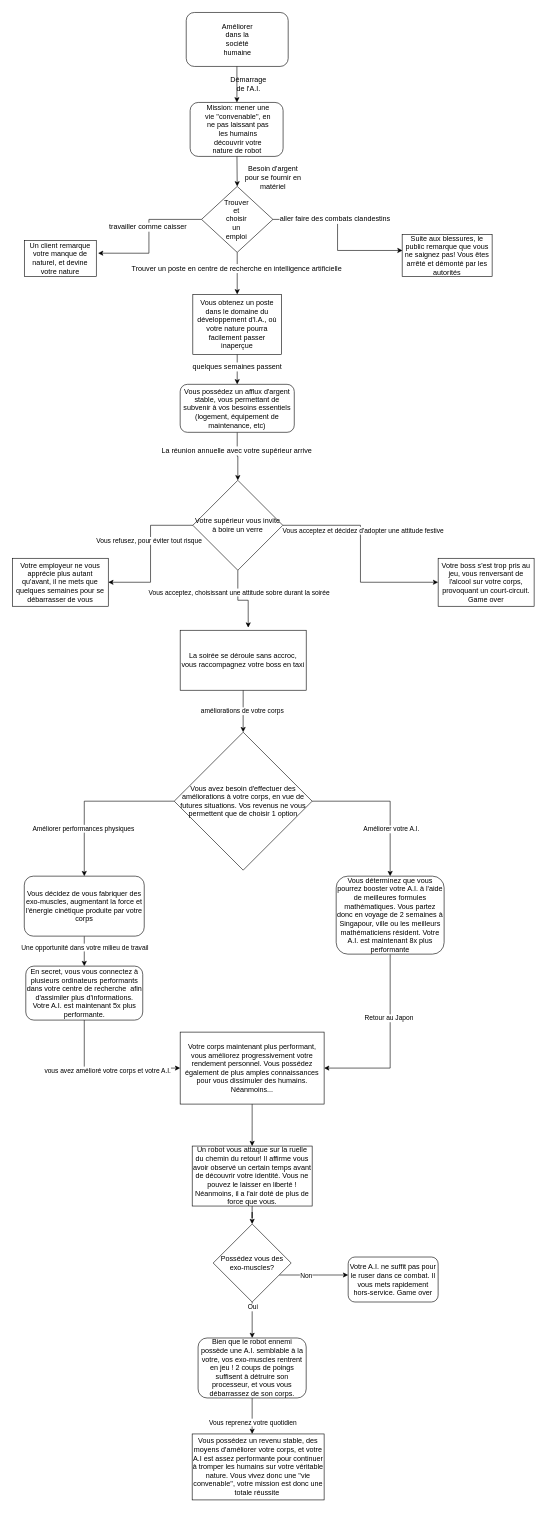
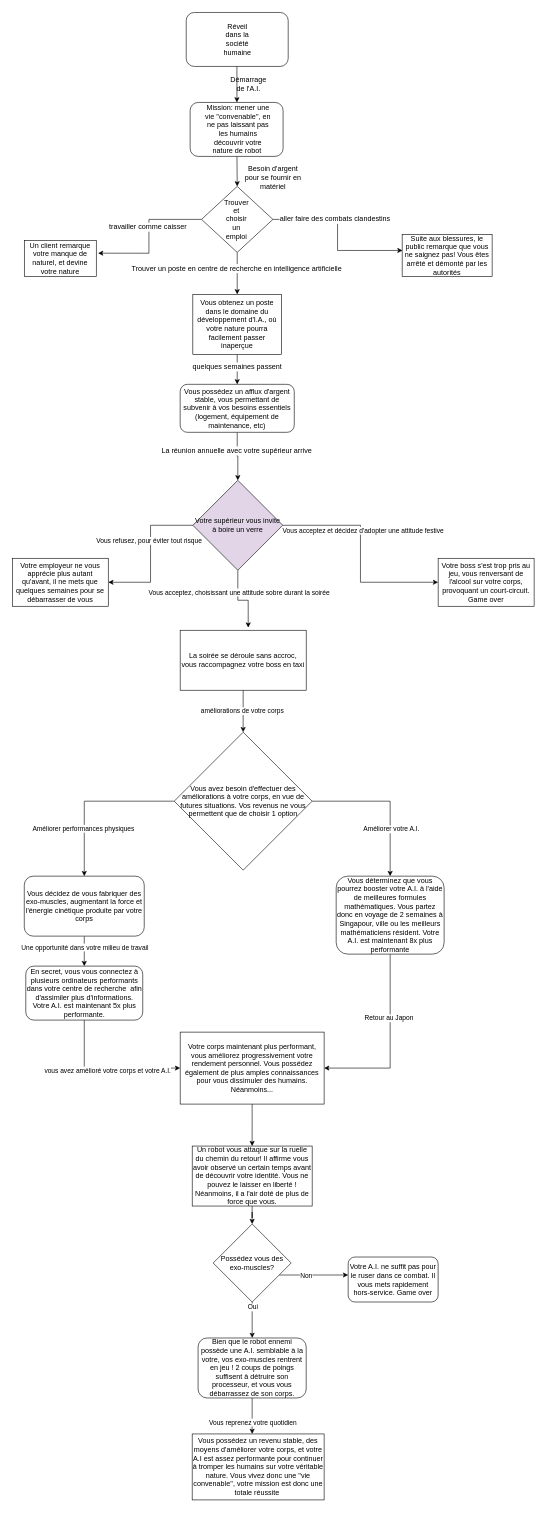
- <mxCell id="3" value="Améliorer dans la société humaine" style="text;html=1;strokeColor=none;fillColor=none;align=center;verticalAlign=middle;whiteSpace=wrap;rounded=0;fontSize=12;" parent="1" vertex="1"><mxGeometry x="367.5" y="47.5" width="55" height="35" as="geometry" /></mxCell>
+ <mxCell id="3" value="Réveil dans la société humaine" style="text;html=1;strokeColor=none;fillColor=none;align=center;verticalAlign=middle;whiteSpace=wrap;rounded=0;fontSize=12;" parent="1" vertex="1"><mxGeometry x="367.5" y="47.5" width="55" height="35" as="geometry" /></mxCell>
- <mxCell id="32" value="Votre supérieur vous invite à boire un verre" style="rhombus;whiteSpace=wrap;html=1;fontSize=12;" parent="1" vertex="1"><mxGeometry x="321" y="800" width="150" height="150" as="geometry" /></mxCell>
+ <mxCell id="32" value="Votre supérieur vous invite à boire un verre" style="rhombus;whiteSpace=wrap;html=1;fontSize=12;fillColor=#e1d5e7;" parent="1" vertex="1"><mxGeometry x="321" y="800" width="150" height="150" as="geometry" /></mxCell>
